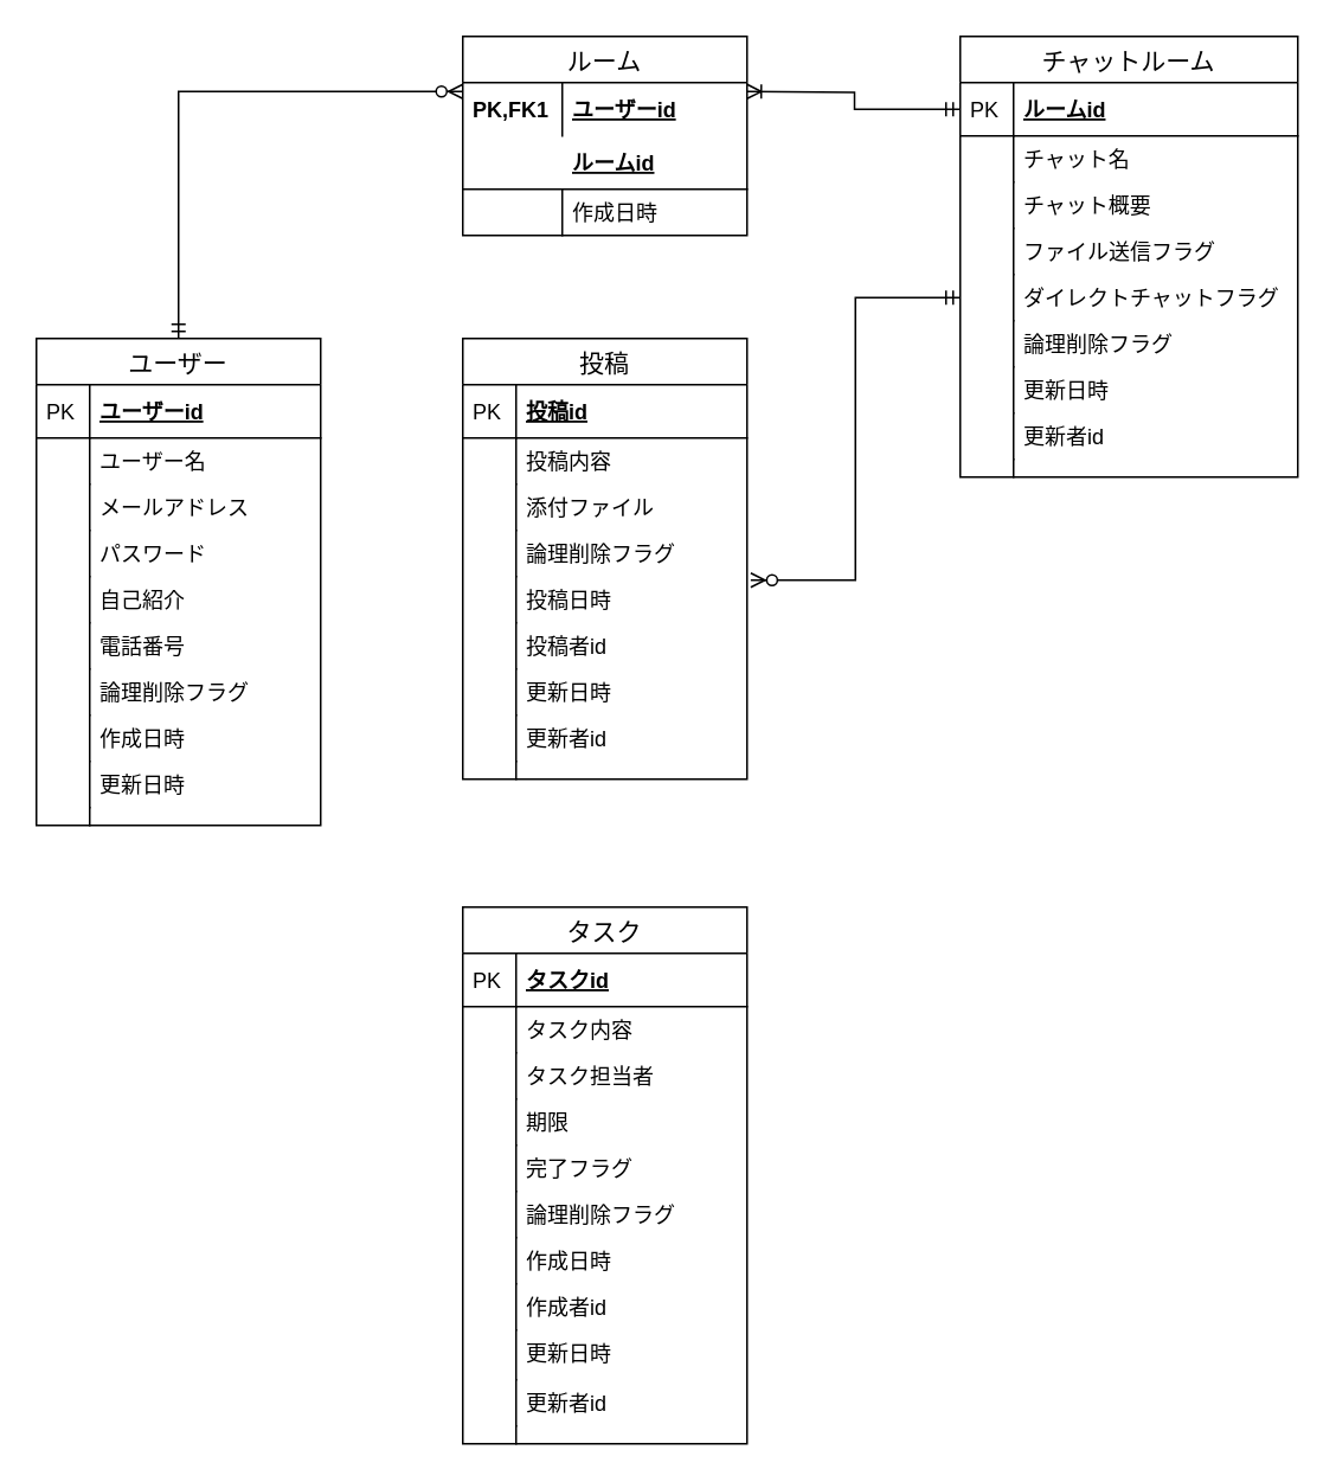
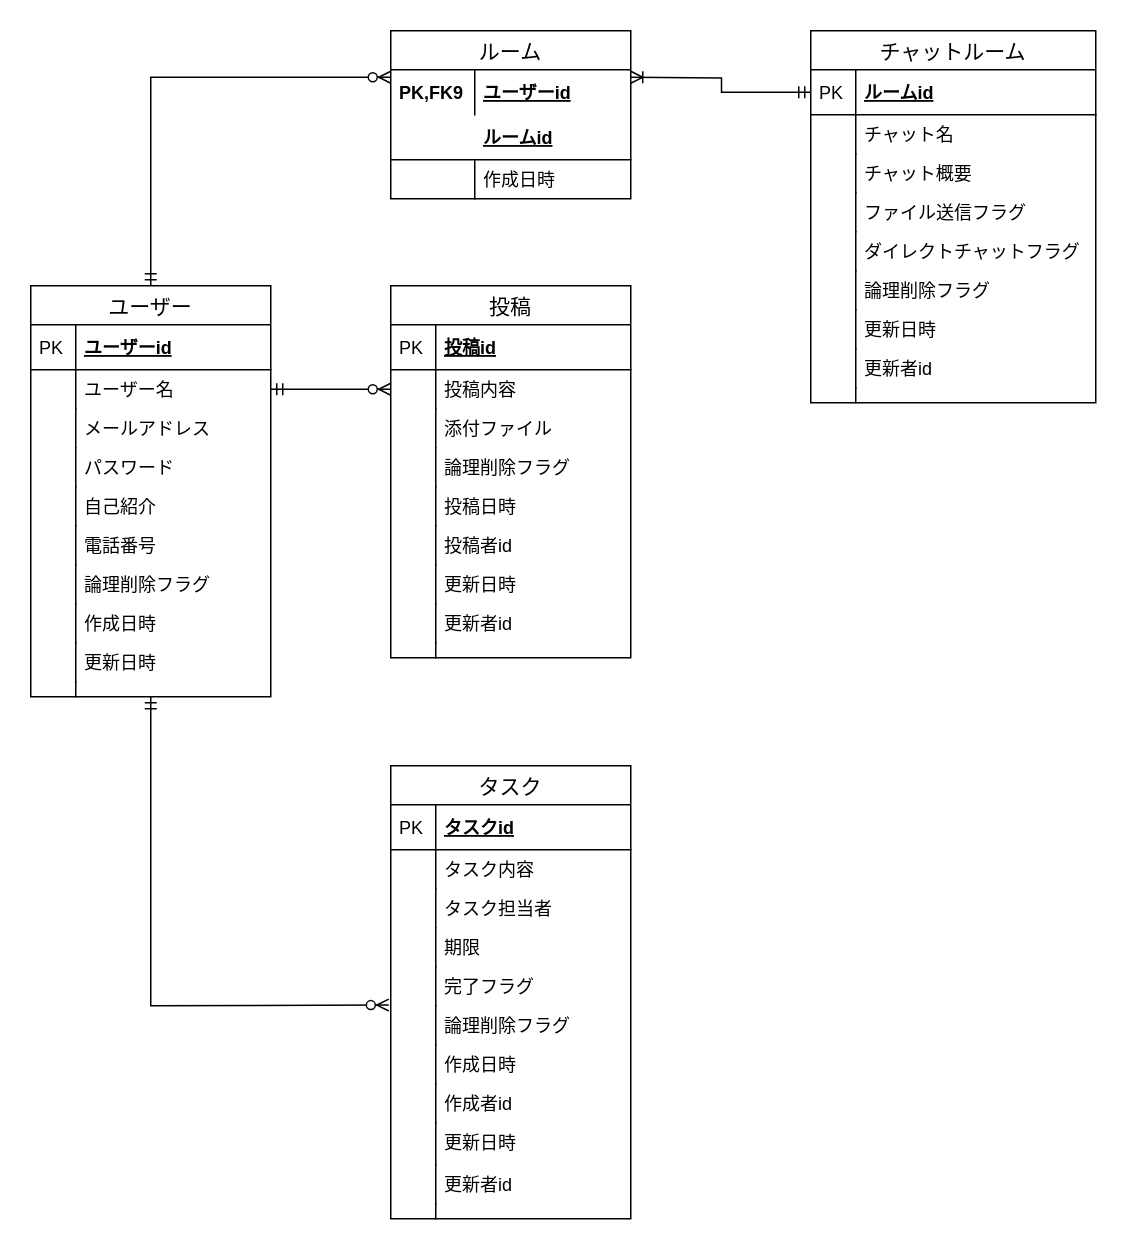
- <mxCell id="6" value="PK,FK1" style="shape=partialRectangle;fontStyle=1;top=0;left=0;bottom=0;fillColor=none;align=left;verticalAlign=middle;spacingLeft=4;spacingRight=4;overflow=hidden;rotatable=0;points=[];portConstraint=eastwest;part=1;fontSize=12;" vertex="1" connectable="0" parent="5"><mxGeometry width="56" height="30" as="geometry" /></mxCell>
+ <mxCell id="6" value="PK,FK9" style="shape=partialRectangle;fontStyle=1;top=0;left=0;bottom=0;fillColor=none;align=left;verticalAlign=middle;spacingLeft=4;spacingRight=4;overflow=hidden;rotatable=0;points=[];portConstraint=eastwest;part=1;fontSize=12;" vertex="1" connectable="0" parent="5"><mxGeometry width="56" height="30" as="geometry" /></mxCell>
- <mxCell id="95" style="edgeStyle=elbowEdgeStyle;rounded=0;orthogonalLoop=1;jettySize=auto;html=1;exitX=0;exitY=0.5;exitDx=0;exitDy=0;entryX=1.013;entryY=0.077;entryDx=0;entryDy=0;startArrow=ERmandOne;startFill=0;endArrow=ERzeroToMany;endFill=1;entryPerimeter=0;" edge="1" parent="1" source="84" target="41"><mxGeometry relative="1" as="geometry" /></mxCell>
+ <mxCell id="51" style="edgeStyle=none;rounded=0;orthogonalLoop=1;jettySize=auto;html=1;exitX=1;exitY=0.5;exitDx=0;exitDy=0;entryX=0;entryY=0.5;entryDx=0;entryDy=0;startArrow=ERmandOne;startFill=0;endArrow=ERzeroToMany;endFill=1;" edge="1" parent="1" source="14" target="35"><mxGeometry relative="1" as="geometry" /></mxCell>
+ <mxCell id="10" style="edgeStyle=none;rounded=0;orthogonalLoop=1;jettySize=auto;html=1;entryX=-0.008;entryY=0.982;entryDx=0;entryDy=0;entryPerimeter=0;startArrow=ERmandOne;startFill=0;endArrow=ERzeroToMany;endFill=1;" edge="1" parent="1" source="11" target="61"><mxGeometry relative="1" as="geometry"><Array as="points"><mxPoint x="100" y="670" /></Array></mxGeometry></mxCell>
